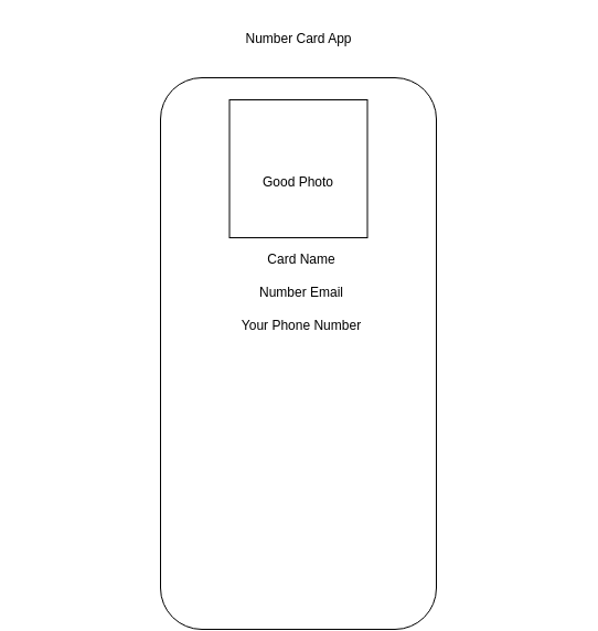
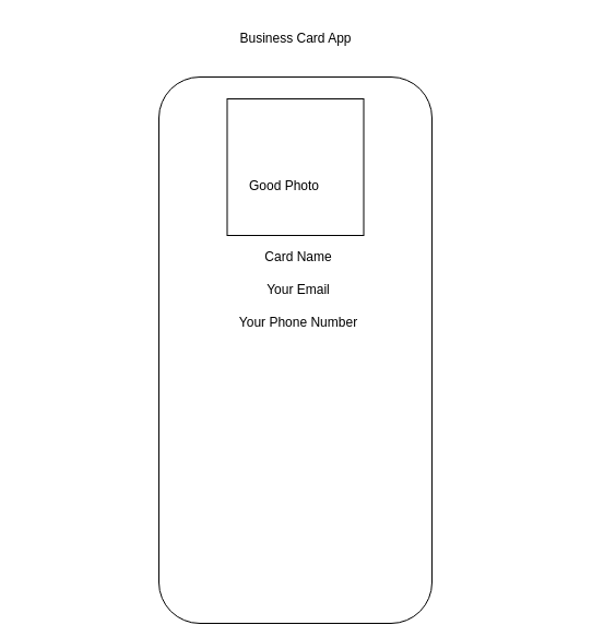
- <mxCell id="3" value="Number Card App" style="text;html=1;strokeColor=none;fillColor=none;align=center;verticalAlign=middle;whiteSpace=wrap;rounded=0;" vertex="1" parent="1"><mxGeometry x="202.5" y="20" width="135" height="30" as="geometry" /></mxCell>
+ <mxCell id="3" value="Business Card App" style="text;html=1;strokeColor=none;fillColor=none;align=center;verticalAlign=middle;whiteSpace=wrap;rounded=0;" vertex="1" parent="1"><mxGeometry x="202.5" y="20" width="135" height="30" as="geometry" /></mxCell>
- <mxCell id="5" value="Good Photo" style="text;html=1;strokeColor=none;fillColor=none;align=center;verticalAlign=middle;whiteSpace=wrap;rounded=0;" vertex="1" parent="1"><mxGeometry x="235" y="150" width="70" height="30" as="geometry" /></mxCell>
+ <mxCell id="5" value="Good Photo" style="text;html=1;strokeColor=none;fillColor=none;align=center;verticalAlign=middle;whiteSpace=wrap;rounded=0;" vertex="1" parent="1"><mxGeometry x="225" y="155" width="70" height="30" as="geometry" /></mxCell>
- <mxCell id="7" value="Number Email" style="text;html=1;strokeColor=none;fillColor=none;align=center;verticalAlign=middle;whiteSpace=wrap;rounded=0;" vertex="1" parent="1"><mxGeometry x="212.5" y="250" width="120" height="30" as="geometry" /></mxCell>
+ <mxCell id="7" value="Your Email" style="text;html=1;strokeColor=none;fillColor=none;align=center;verticalAlign=middle;whiteSpace=wrap;rounded=0;" vertex="1" parent="1"><mxGeometry x="212.5" y="250" width="120" height="30" as="geometry" /></mxCell>
